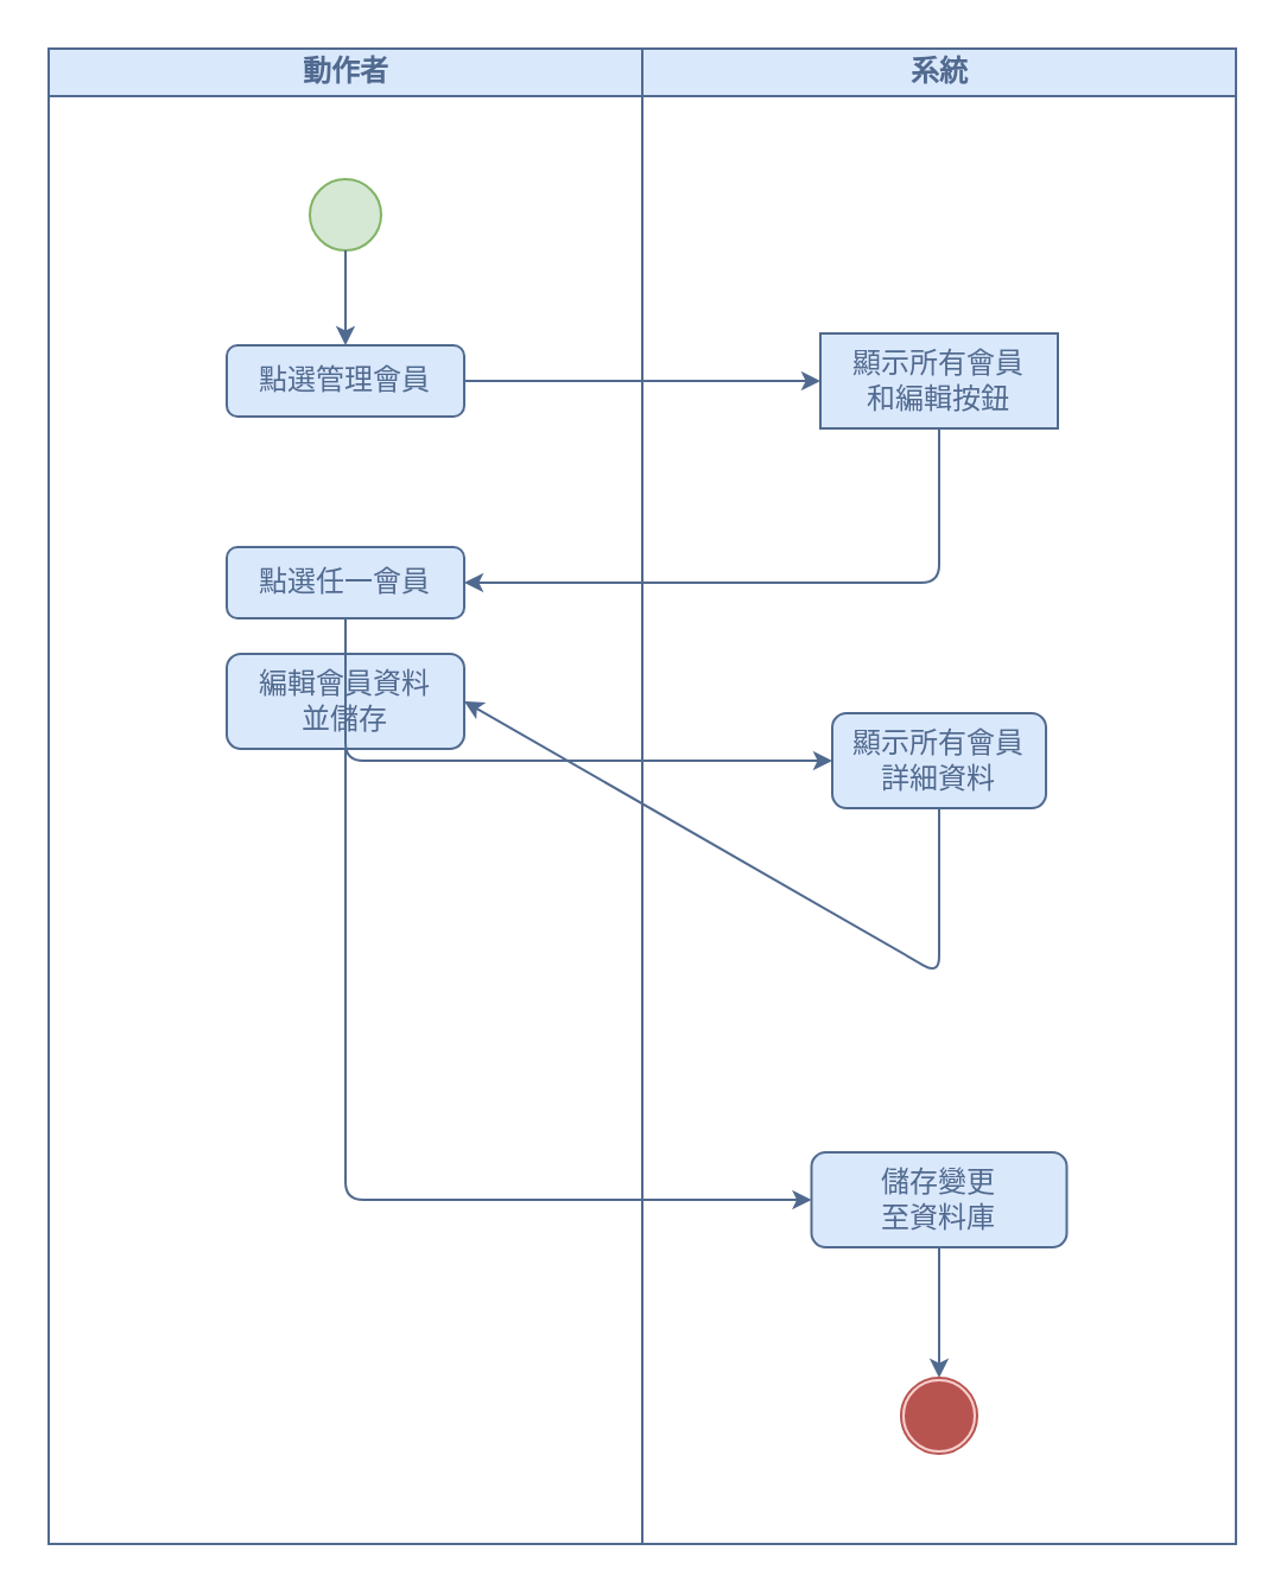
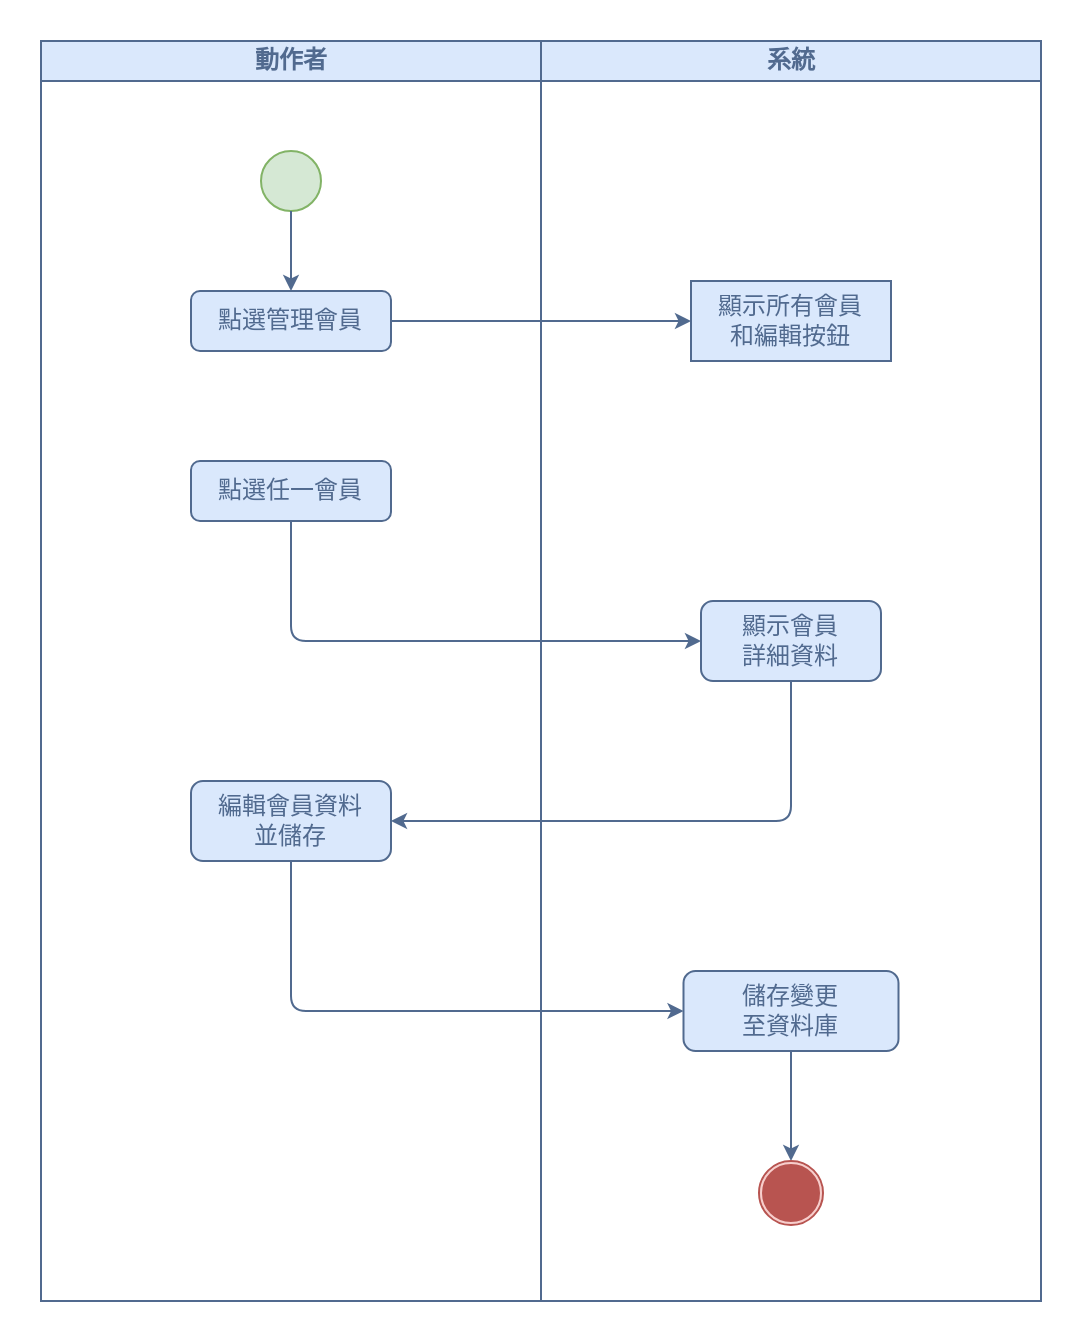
- <mxCell id="17" style="edgeStyle=none;rounded=1;html=1;labelBackgroundColor=none;startArrow=none;startFill=0;startSize=5;endArrow=classic;endFill=1;endSize=5;jettySize=auto;orthogonalLoop=1;strokeWidth=1;fontFamily=Verdana;fontSize=12;exitX=0.5;exitY=1;exitDx=0;exitDy=0;strokeColor=#516A8F;arcSize=15;entryX=1;entryY=0.5;entryDx=0;entryDy=0;" parent="1" source="9" target="6" edge="1"><mxGeometry relative="1" as="geometry"><mxPoint x="365" y="155" as="sourcePoint" /><mxPoint x="205" y="155" as="targetPoint" /><Array as="points"><mxPoint x="395" y="245" /></Array></mxGeometry></mxCell>
- <mxCell id="7" value="&lt;font color=&quot;#516a8f&quot;&gt;編輯會員資料&lt;br&gt;並儲存&lt;/font&gt;" style="rounded=1;whiteSpace=wrap;html=1;shadow=0;comic=0;labelBackgroundColor=none;strokeWidth=1;fontFamily=Verdana;fontSize=12;align=center;arcSize=15;fillColor=#dae8fc;strokeColor=#516A8F;glass=0;" vertex="1" parent="2"><mxGeometry x="75" y="255" width="100" height="40" as="geometry" /></mxCell>
+ <mxCell id="7" value="&lt;font color=&quot;#516a8f&quot;&gt;編輯會員資料&lt;br&gt;並儲存&lt;/font&gt;" style="rounded=1;whiteSpace=wrap;html=1;shadow=0;comic=0;labelBackgroundColor=none;strokeWidth=1;fontFamily=Verdana;fontSize=12;align=center;arcSize=15;fillColor=#dae8fc;strokeColor=#516A8F;glass=0;" vertex="1" parent="2"><mxGeometry x="75" y="370" width="100" height="40" as="geometry" /></mxCell>
- <mxCell id="10" value="&lt;font color=&quot;#516a8f&quot;&gt;顯示所有會員&lt;br&gt;詳細資料&lt;br&gt;&lt;/font&gt;" style="rounded=1;whiteSpace=wrap;html=1;shadow=0;comic=0;labelBackgroundColor=none;strokeWidth=1;fontFamily=Verdana;fontSize=12;align=center;arcSize=15;fillColor=#dae8fc;strokeColor=#516A8F;glass=0;" parent="8" vertex="1"><mxGeometry x="80" y="280" width="90" height="40" as="geometry" /></mxCell>
+ <mxCell id="10" value="&lt;font color=&quot;#516a8f&quot;&gt;顯示會員&lt;br&gt;詳細資料&lt;br&gt;&lt;/font&gt;" style="rounded=1;whiteSpace=wrap;html=1;shadow=0;comic=0;labelBackgroundColor=none;strokeWidth=1;fontFamily=Verdana;fontSize=12;align=center;arcSize=15;fillColor=#dae8fc;strokeColor=#516A8F;glass=0;" parent="8" vertex="1"><mxGeometry x="80" y="280" width="90" height="40" as="geometry" /></mxCell>
